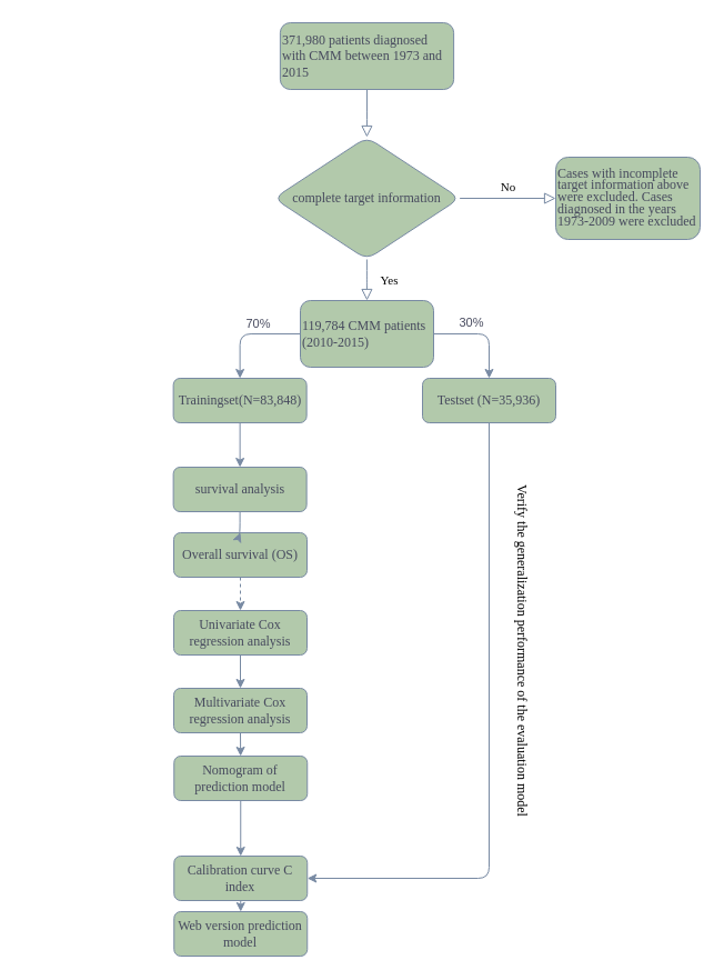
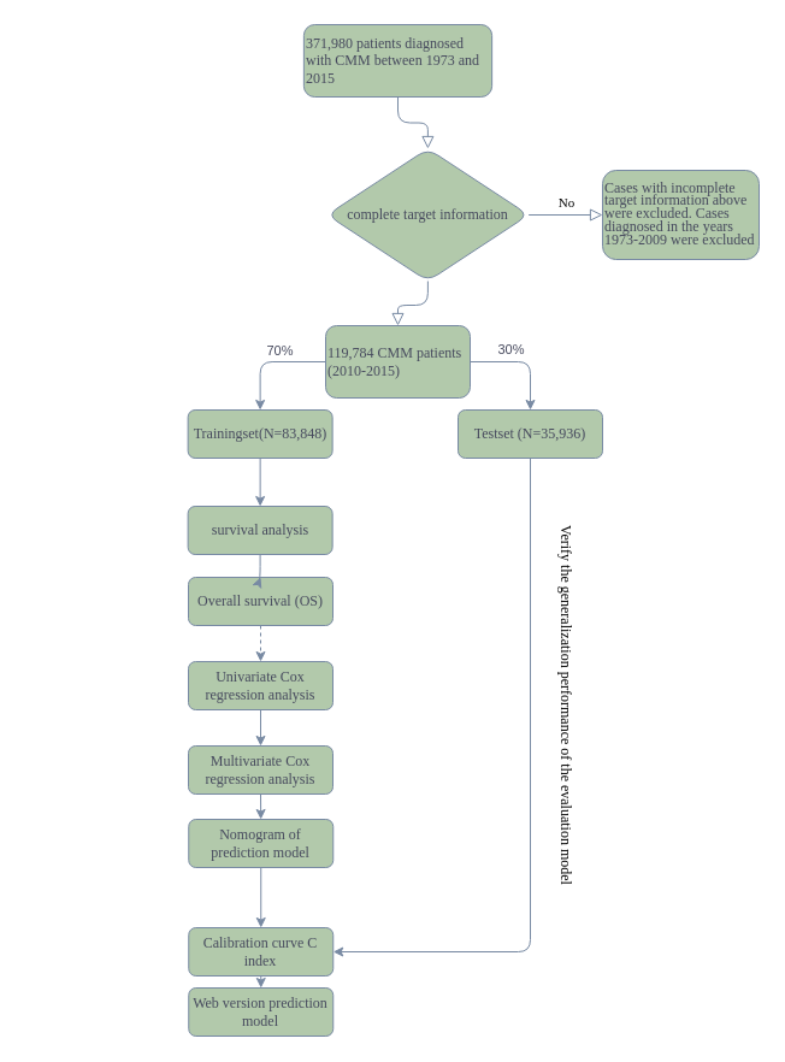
- <mxCell id="6" value="complete target information" style="rhombus;whiteSpace=wrap;html=1;shadow=0;fontFamily=Times New Roman;fontSize=12;align=center;strokeWidth=1;spacing=6;spacingTop=0;labelBackgroundColor=none;fillColor=#B2C9AB;strokeColor=#788AA3;fontColor=#46495D;rounded=1;" parent="1" vertex="1"><mxGeometry x="246.13" y="123" width="167.5" height="110" as="geometry" /></mxCell>
+ <mxCell id="6" value="complete target information" style="rhombus;whiteSpace=wrap;html=1;shadow=0;fontFamily=Times New Roman;fontSize=12;align=center;strokeWidth=1;spacing=6;spacingTop=0;labelBackgroundColor=none;fillColor=#B2C9AB;strokeColor=#788AA3;fontColor=#46495D;rounded=1;" parent="1" vertex="1"><mxGeometry x="271.13" y="123" width="167.5" height="110" as="geometry" /></mxCell>
